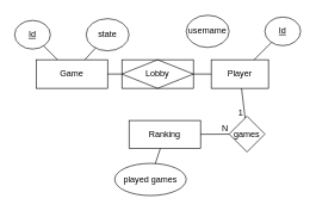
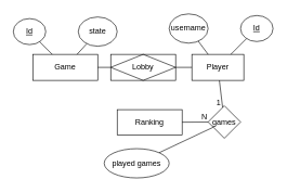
+ <mxCell id="9" value="" style="endArrow=none;html=1;rounded=0;" edge="1" parent="1" source="3" target="8"><mxGeometry width="50" height="50" relative="1" as="geometry"><mxPoint x="367" y="90.75" as="sourcePoint" /><mxPoint x="392" y="67.75" as="targetPoint" /></mxGeometry></mxCell>
- <mxCell id="22" value="" style="endArrow=none;html=1;rounded=0;" edge="1" parent="1" source="15" target="16"><mxGeometry width="50" height="50" relative="1" as="geometry"><mxPoint x="336" y="92" as="sourcePoint" /><mxPoint x="317" y="72" as="targetPoint" /></mxGeometry></mxCell>
+ <mxCell id="22" value="" style="endArrow=none;html=1;rounded=0;" edge="1" parent="1" source="15" target="17"><mxGeometry width="50" height="50" relative="1" as="geometry"><mxPoint x="336" y="92" as="sourcePoint" /><mxPoint x="317" y="72" as="targetPoint" /></mxGeometry></mxCell>
